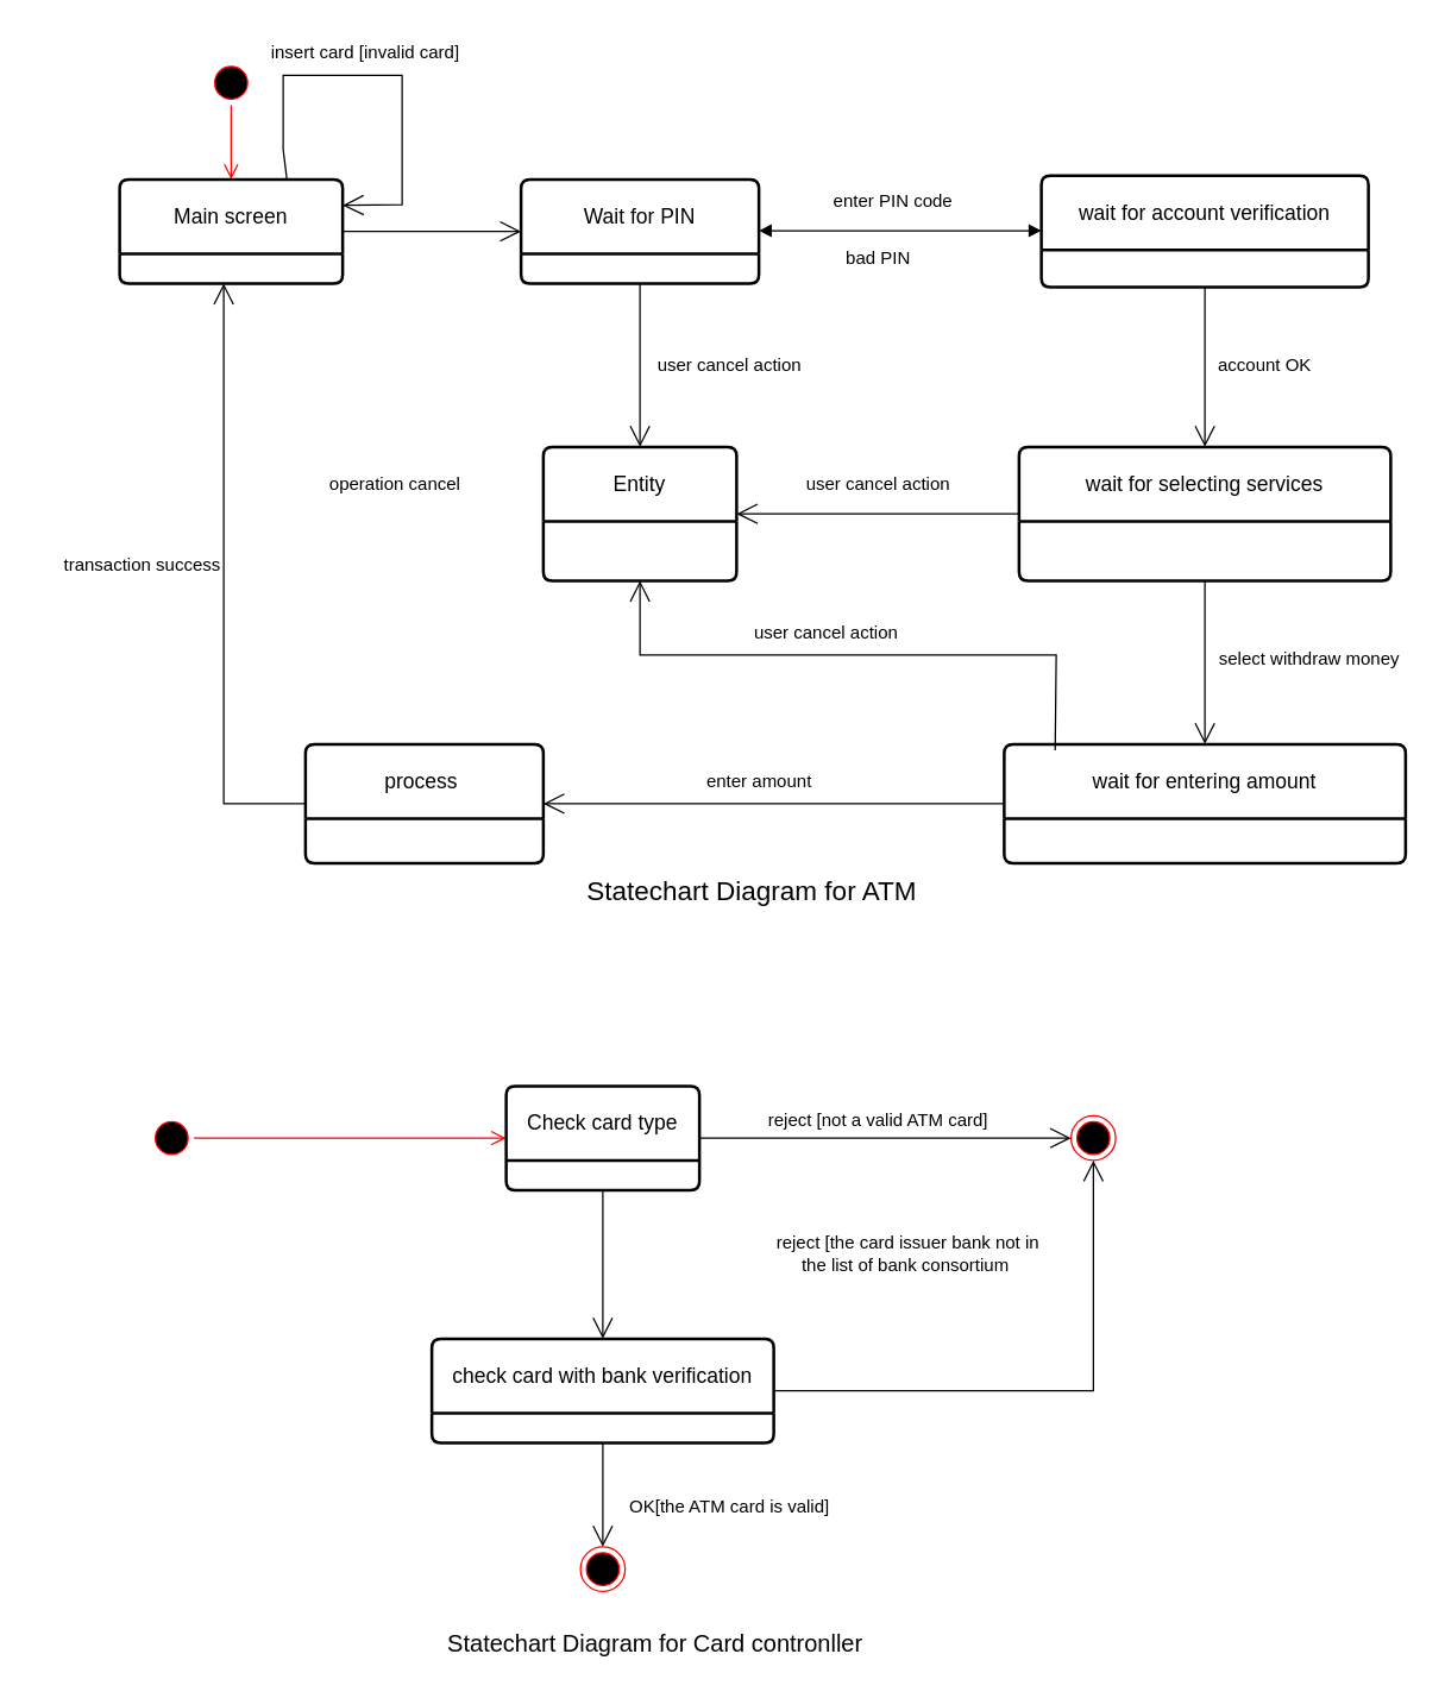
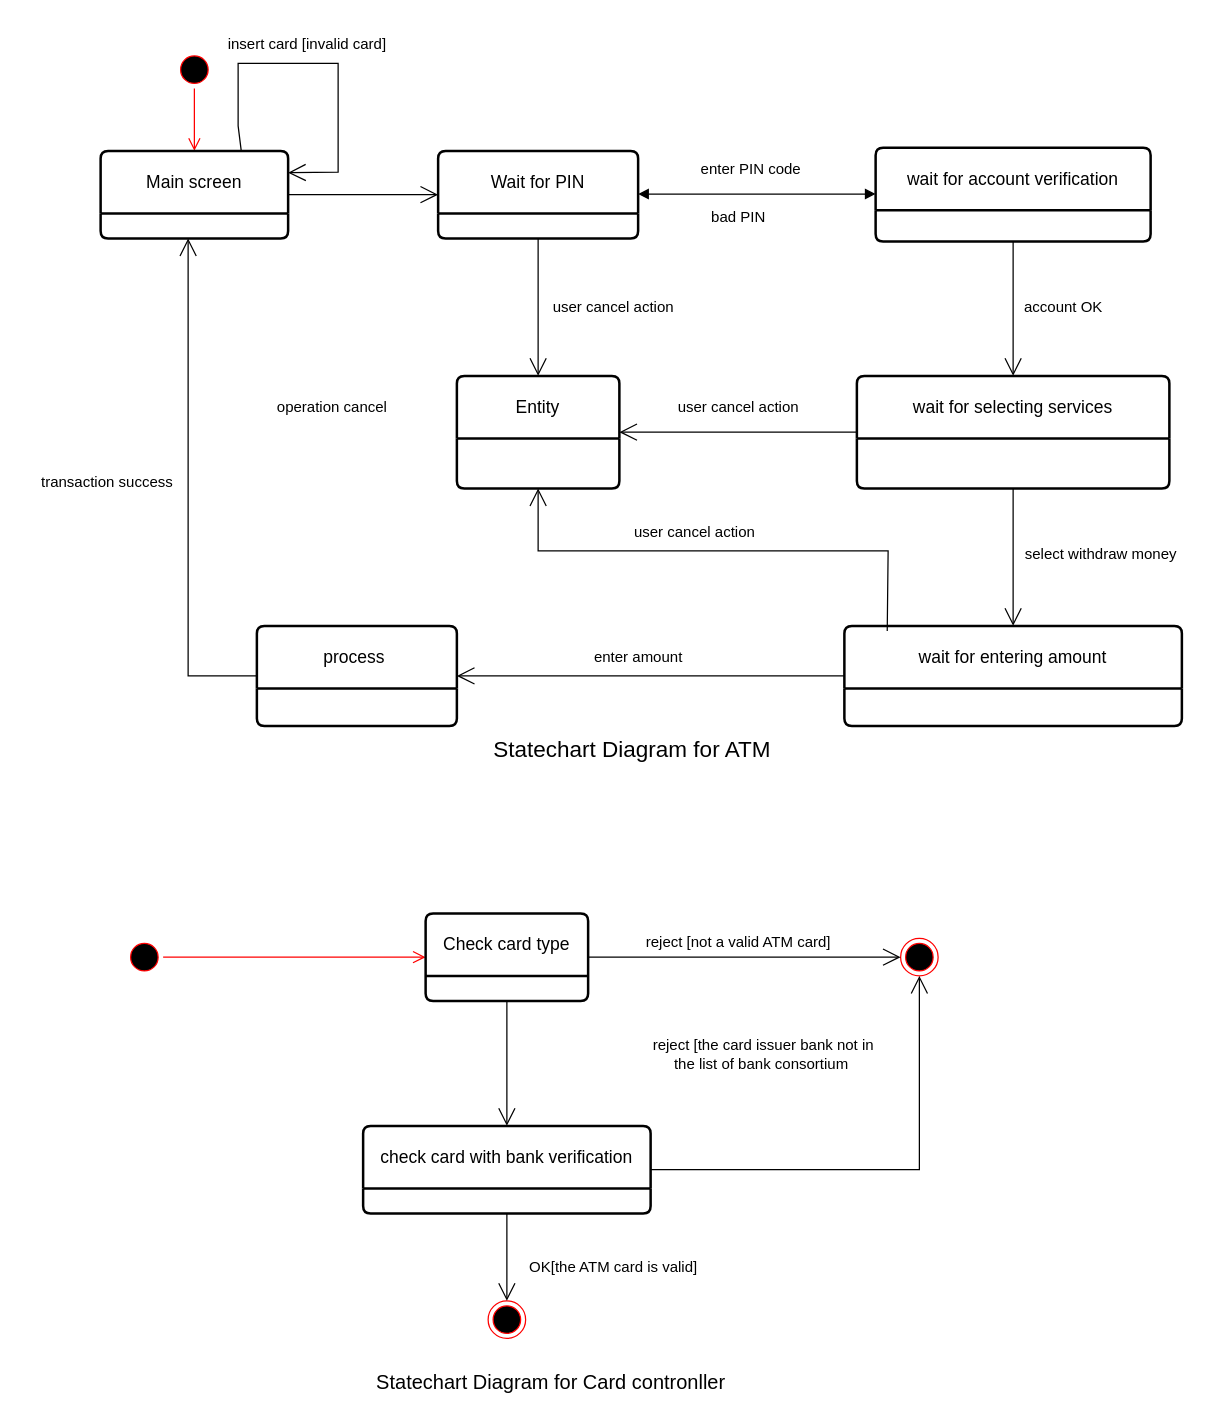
- <mxCell id="41" value="transaction success" style="text;html=1;align=center;verticalAlign=middle;resizable=0;points=[];autosize=1;strokeColor=none;fillColor=none;" parent="1" vertex="1"><mxGeometry x="30" y="365" width="130" height="30" as="geometry" /></mxCell>
+ <mxCell id="41" value="transaction success" style="text;html=1;align=center;verticalAlign=middle;resizable=0;points=[];autosize=1;strokeColor=none;fillColor=none;" parent="1" vertex="1"><mxGeometry x="20" y="370" width="130" height="30" as="geometry" /></mxCell>
